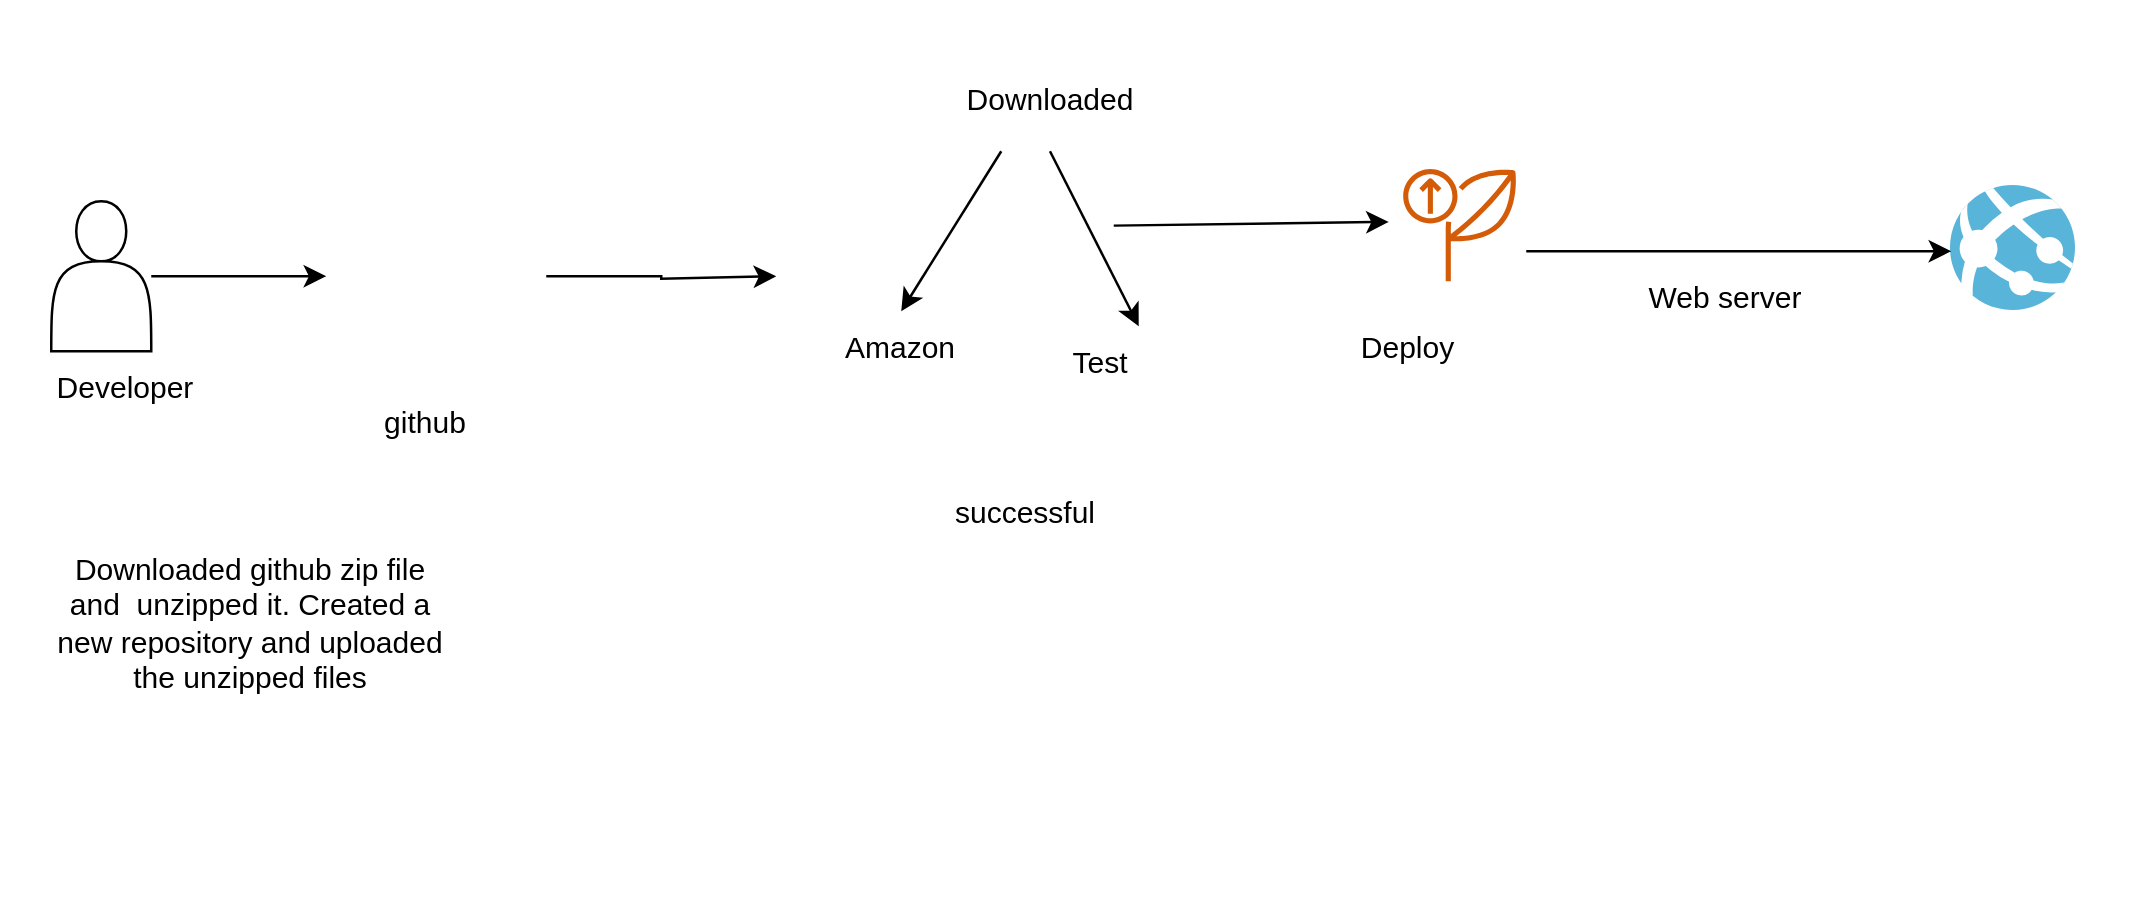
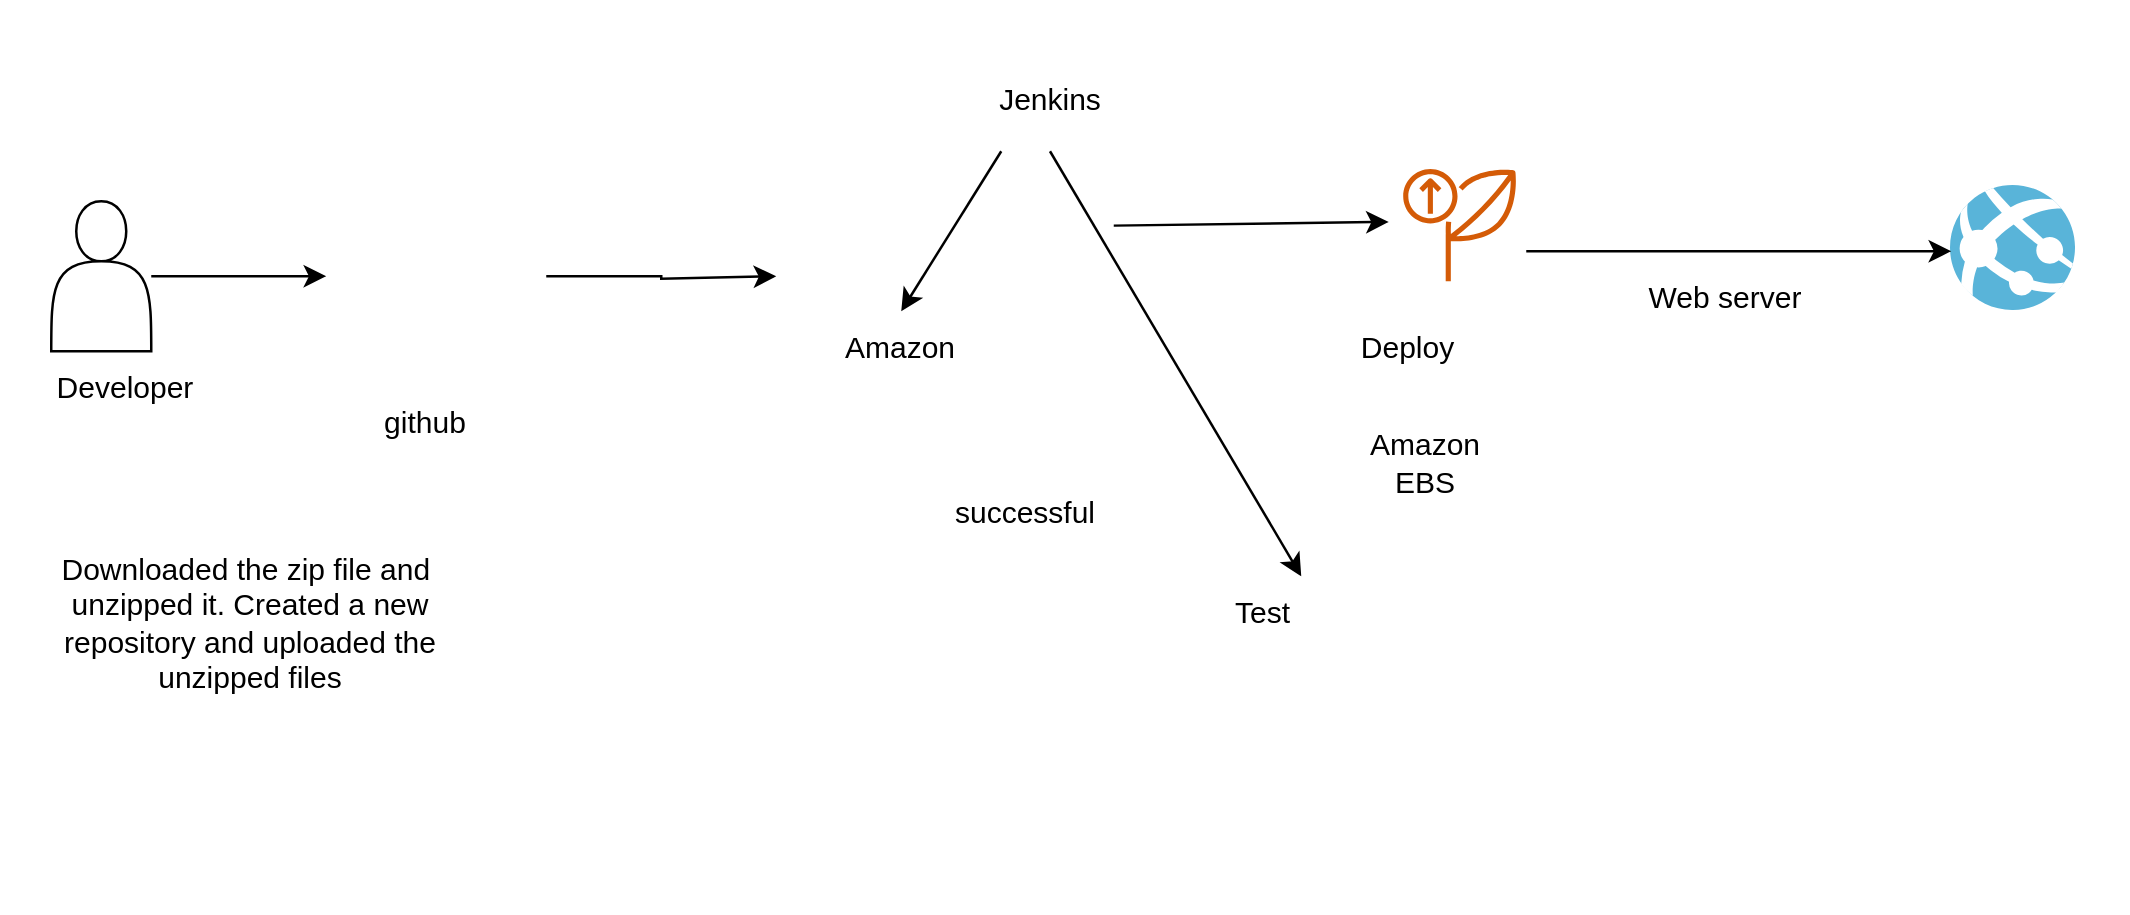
- <mxCell id="8" value="Downloaded" style="text;html=1;strokeColor=none;fillColor=none;align=center;verticalAlign=middle;whiteSpace=wrap;rounded=0;" vertex="1" parent="1"><mxGeometry x="350" y="20" width="140" height="40" as="geometry" /></mxCell>
+ <mxCell id="8" value="Jenkins" style="text;html=1;strokeColor=none;fillColor=none;align=center;verticalAlign=middle;whiteSpace=wrap;rounded=0;" vertex="1" parent="1"><mxGeometry x="350" y="20" width="140" height="40" as="geometry" /></mxCell>
- <mxCell id="13" value="Test" style="text;html=1;strokeColor=none;fillColor=none;align=center;verticalAlign=middle;whiteSpace=wrap;rounded=0;" vertex="1" parent="1"><mxGeometry x="410" y="130" width="60" height="30" as="geometry" /></mxCell>
+ <mxCell id="13" value="Test" style="text;html=1;strokeColor=none;fillColor=none;align=center;verticalAlign=middle;whiteSpace=wrap;rounded=0;" vertex="1" parent="1"><mxGeometry x="475" y="230" width="60" height="30" as="geometry" /></mxCell>
+ <mxCell id="20" value="Amazon EBS" style="text;html=1;strokeColor=none;fillColor=none;align=center;verticalAlign=middle;whiteSpace=wrap;rounded=0;" vertex="1" parent="1"><mxGeometry x="540" y="170" width="60" height="30" as="geometry" /></mxCell>
- <mxCell id="19" value="Downloaded github zip file and&amp;nbsp; unzipped it. Created a new repository and uploaded the unzipped files" style="text;html=1;strokeColor=none;fillColor=none;align=center;verticalAlign=middle;whiteSpace=wrap;rounded=0;" vertex="1" parent="1"><mxGeometry y="154" width="160" height="190" as="geometry" x="20" /></mxCell>
+ <mxCell id="19" value="Downloaded the zip file and&amp;nbsp; unzipped it. Created a new repository and uploaded the unzipped files" style="text;html=1;strokeColor=none;fillColor=none;align=center;verticalAlign=middle;whiteSpace=wrap;rounded=0;" vertex="1" parent="1"><mxGeometry y="154" width="160" height="190" as="geometry" x="20" /></mxCell>
